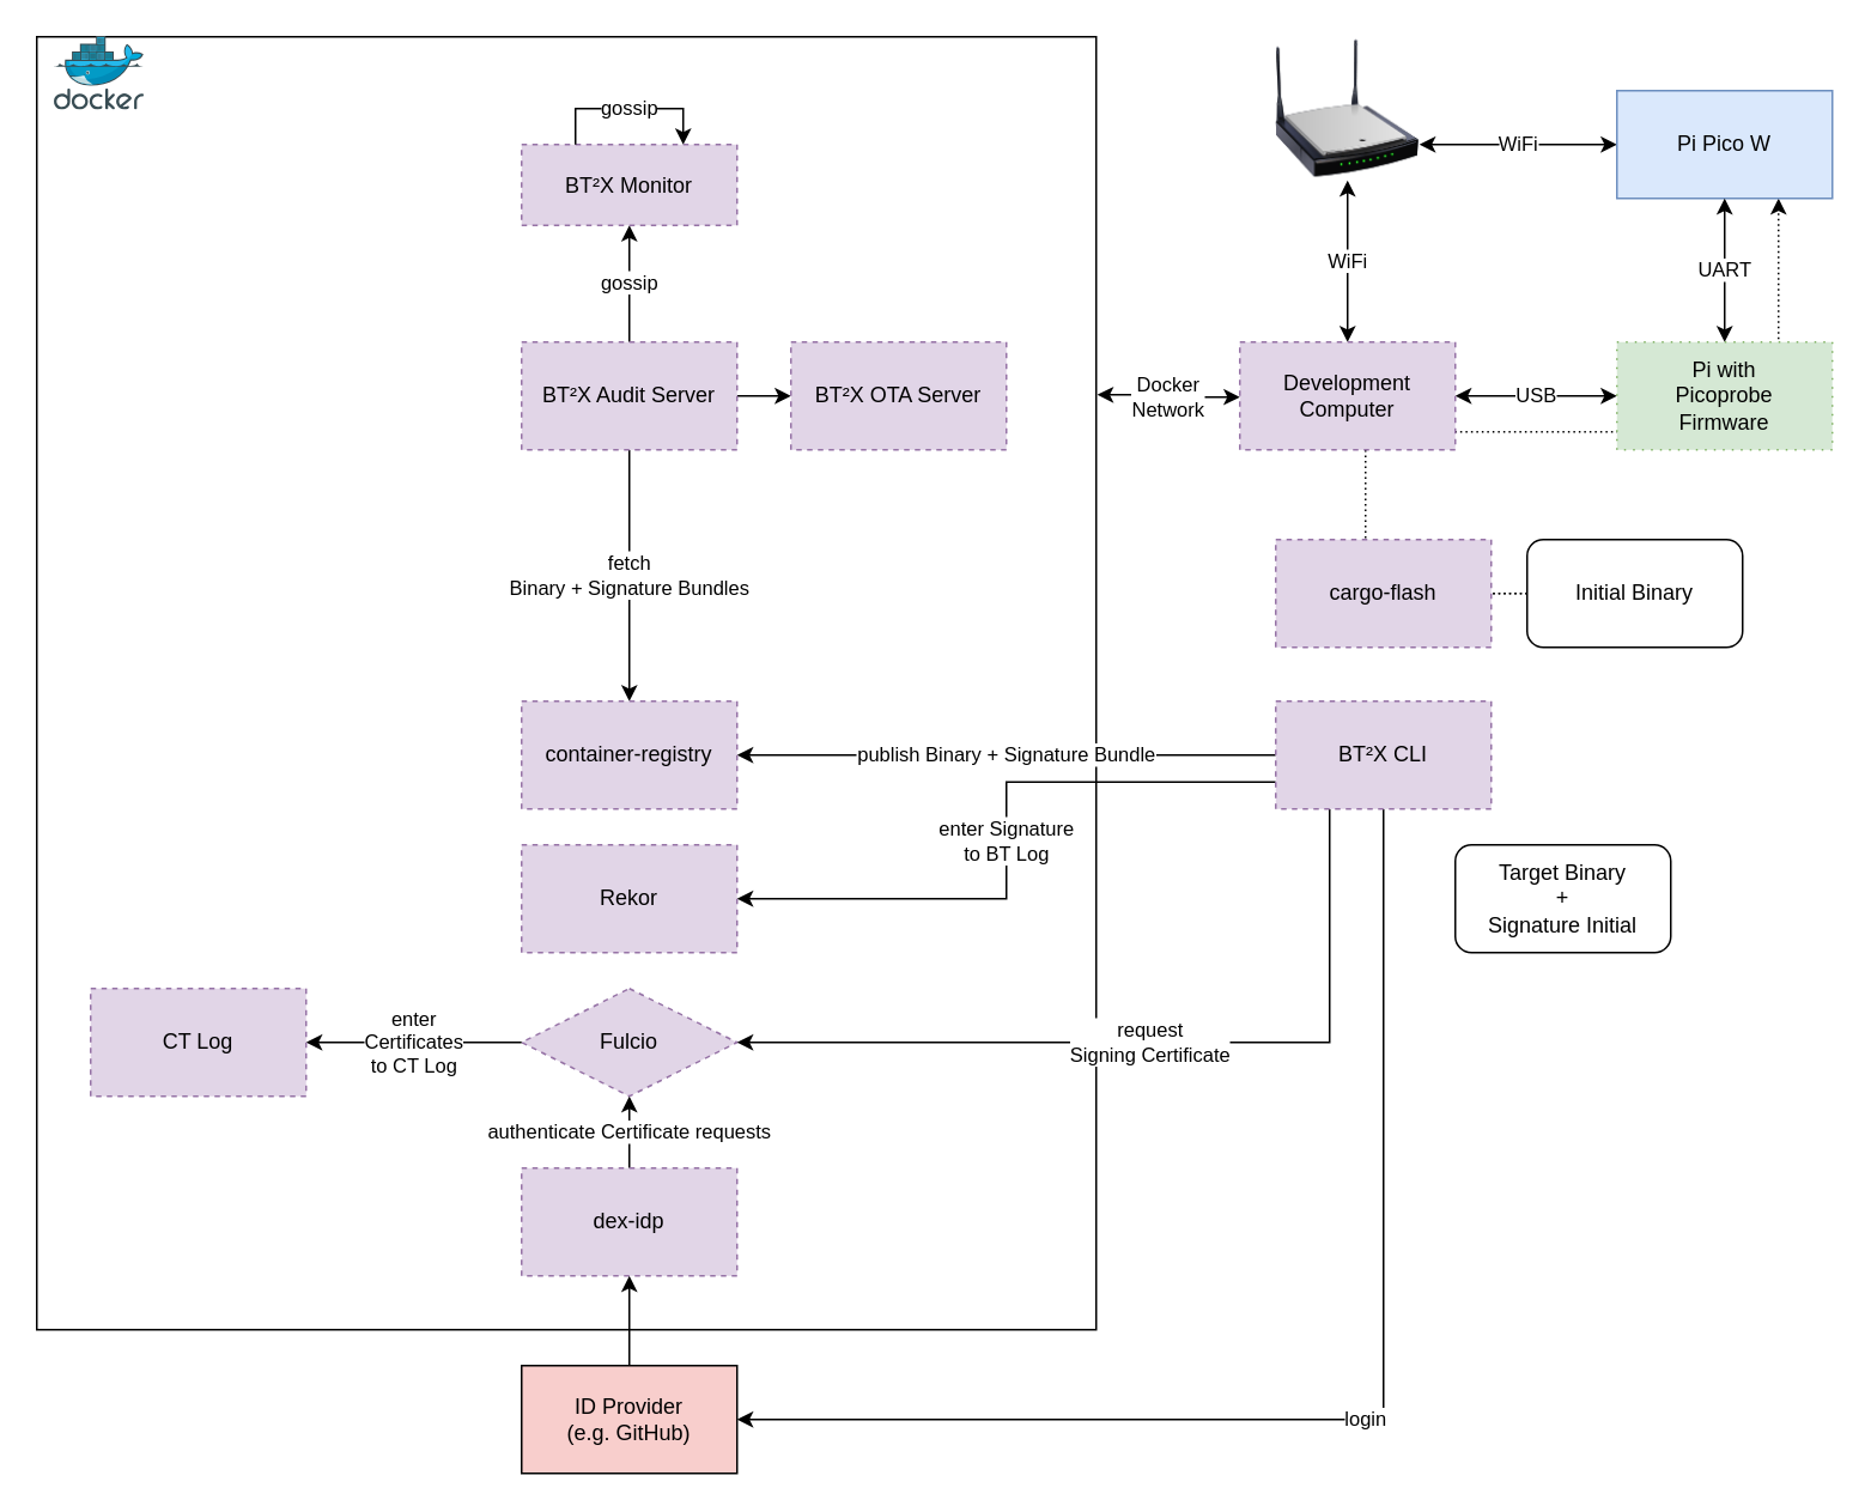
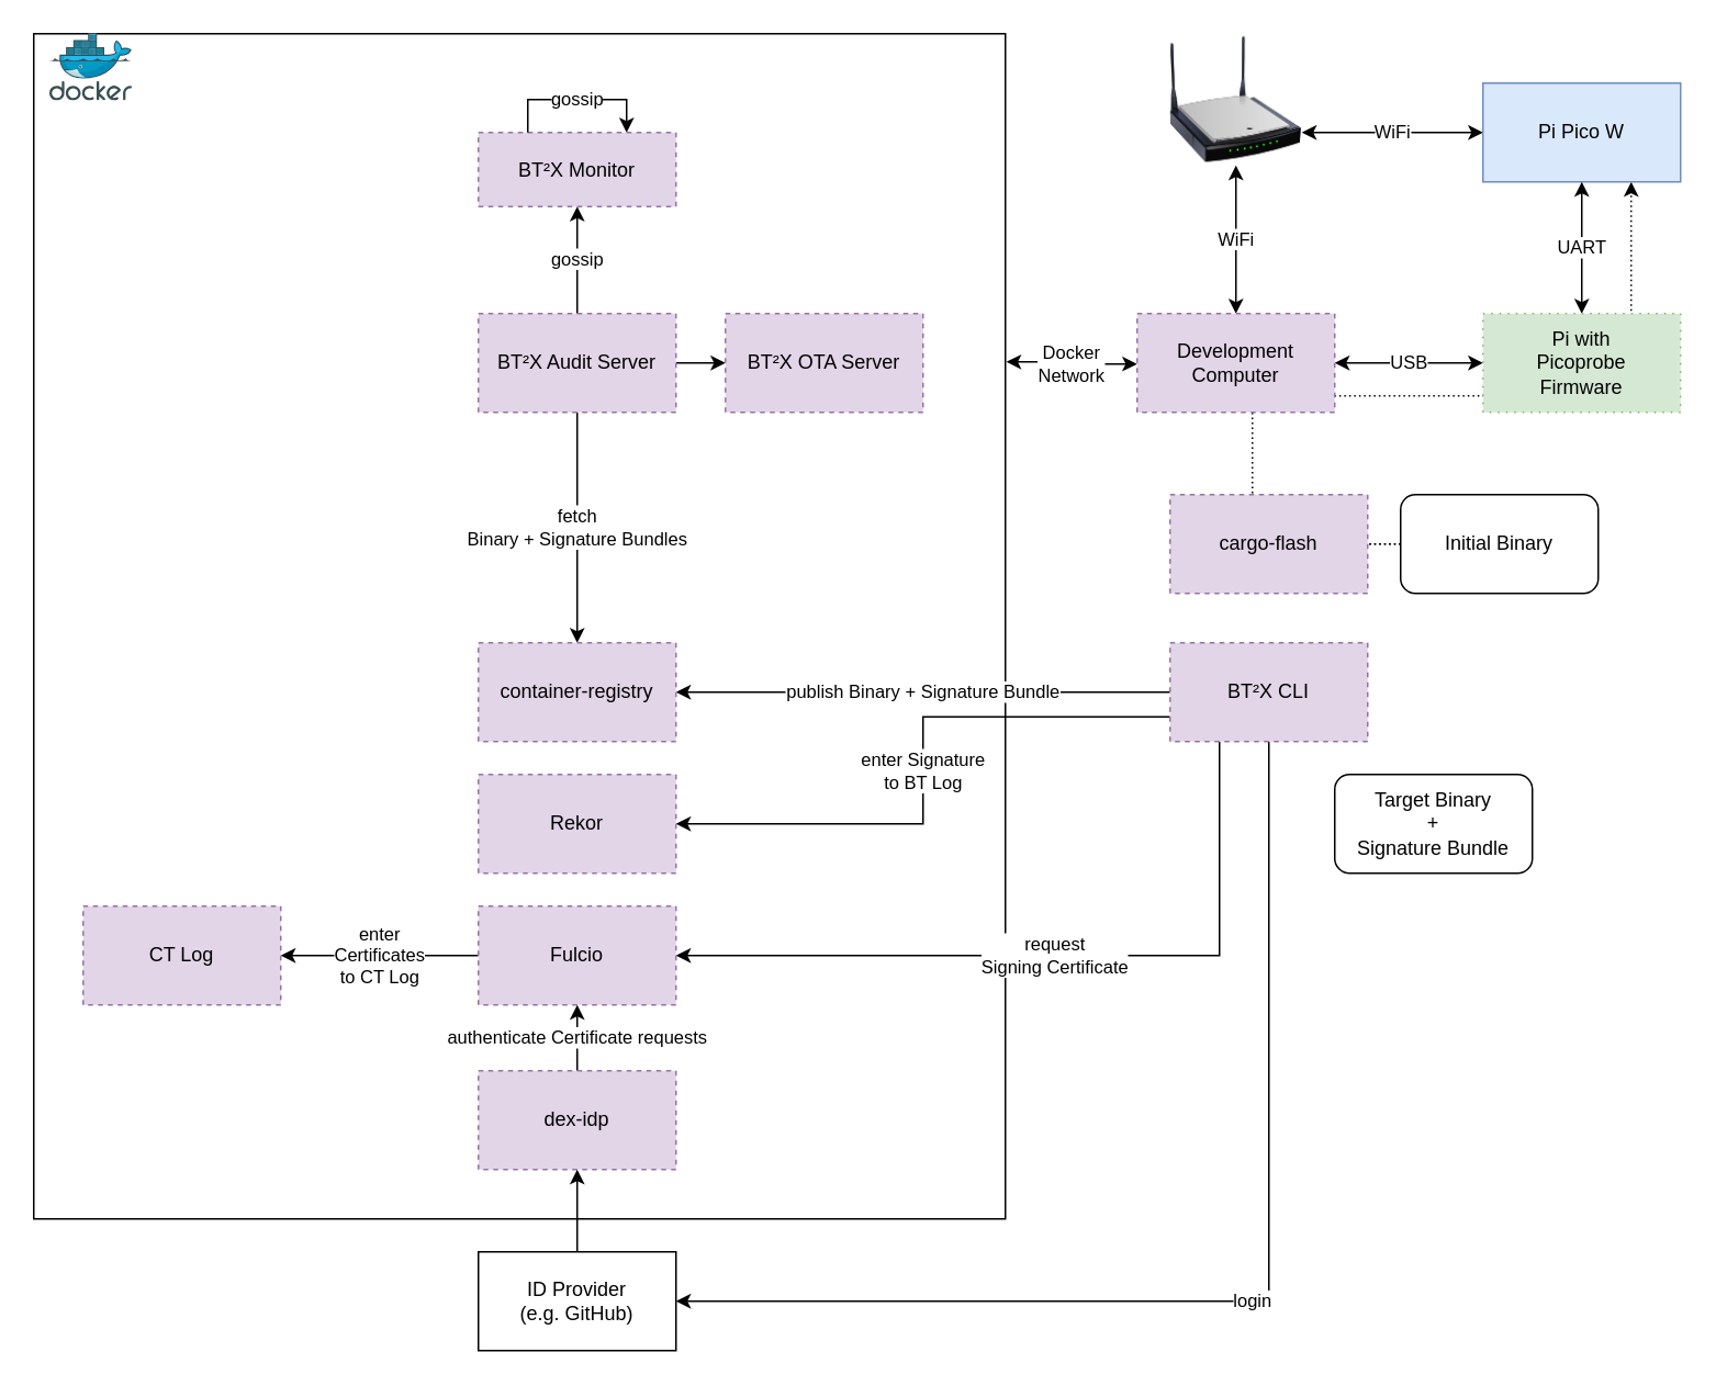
- <mxCell id="33" value="Target Binary&lt;div&gt;+&lt;/div&gt;&lt;div&gt;Signature Initial&lt;/div&gt;" style="rounded=1;whiteSpace=wrap;html=1;" vertex="1" parent="1"><mxGeometry x="810" y="470" width="120" height="60" as="geometry" /></mxCell>
+ <mxCell id="33" value="Target Binary&lt;div&gt;+&lt;/div&gt;&lt;div&gt;Signature Bundle&lt;/div&gt;" style="rounded=1;whiteSpace=wrap;html=1;" vertex="1" parent="1"><mxGeometry x="810" y="470" width="120" height="60" as="geometry" /></mxCell>
- <mxCell id="6" value="Fulcio" style="rhombus;whiteSpace=wrap;html=1;fillColor=#e1d5e7;strokeColor=#9673a6;dashed=1;" parent="1" vertex="1"><mxGeometry x="290" y="550" width="120" height="60" as="geometry" /></mxCell>
+ <mxCell id="6" value="Fulcio" style="rounded=0;whiteSpace=wrap;html=1;fillColor=#e1d5e7;strokeColor=#9673a6;dashed=1;" parent="1" vertex="1"><mxGeometry x="290" y="550" width="120" height="60" as="geometry" /></mxCell>
- <mxCell id="17" value="ID Provider&lt;br&gt;(e.g. GitHub)" style="rounded=0;whiteSpace=wrap;html=1;fillColor=#f8cecc;" parent="1" vertex="1"><mxGeometry x="290" y="760" width="120" height="60" as="geometry" /></mxCell>
+ <mxCell id="17" value="ID Provider&lt;br&gt;(e.g. GitHub)" style="rounded=0;whiteSpace=wrap;html=1;" parent="1" vertex="1"><mxGeometry x="290" y="760" width="120" height="60" as="geometry" /></mxCell>
